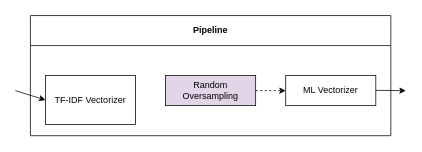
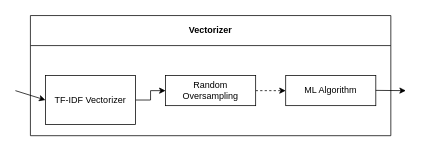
- <mxCell id="7" value="Pipeline" style="swimlane;whiteSpace=wrap;html=1;startSize=40;" vertex="1" parent="1"><mxGeometry x="40" y="20" width="480" height="160" as="geometry"><mxRectangle x="120" y="320" width="90" height="40" as="alternateBounds" /></mxGeometry></mxCell>
+ <mxCell id="7" value="Vectorizer" style="swimlane;whiteSpace=wrap;html=1;startSize=40;" vertex="1" parent="1"><mxGeometry x="40" y="20" width="480" height="160" as="geometry"><mxRectangle x="120" y="320" width="90" height="40" as="alternateBounds" /></mxGeometry></mxCell>
- <mxCell id="5" value="Random Oversampling" style="rounded=0;whiteSpace=wrap;html=1;fillColor=#e1d5e7;" vertex="1" parent="1"><mxGeometry x="220" y="100" width="120" height="40" as="geometry" /></mxCell>
+ <mxCell id="5" value="Random Oversampling" style="rounded=0;whiteSpace=wrap;html=1;" vertex="1" parent="1"><mxGeometry x="220" y="100" width="120" height="40" as="geometry" /></mxCell>
- <mxCell id="6" value="ML Vectorizer" style="rounded=0;whiteSpace=wrap;html=1;" vertex="1" parent="1"><mxGeometry x="380" y="100" width="120" height="40" as="geometry" /></mxCell>
+ <mxCell id="6" value="ML Algorithm" style="rounded=0;whiteSpace=wrap;html=1;" vertex="1" parent="1"><mxGeometry x="380" y="100" width="120" height="40" as="geometry" /></mxCell>
+ <mxCell id="2" style="edgeStyle=orthogonalEdgeStyle;rounded=0;orthogonalLoop=1;jettySize=auto;html=1;exitX=1;exitY=0.5;exitDx=0;exitDy=0;entryX=0;entryY=0.5;entryDx=0;entryDy=0;" edge="1" parent="1" source="3" target="5"><mxGeometry relative="1" as="geometry" /></mxCell>
